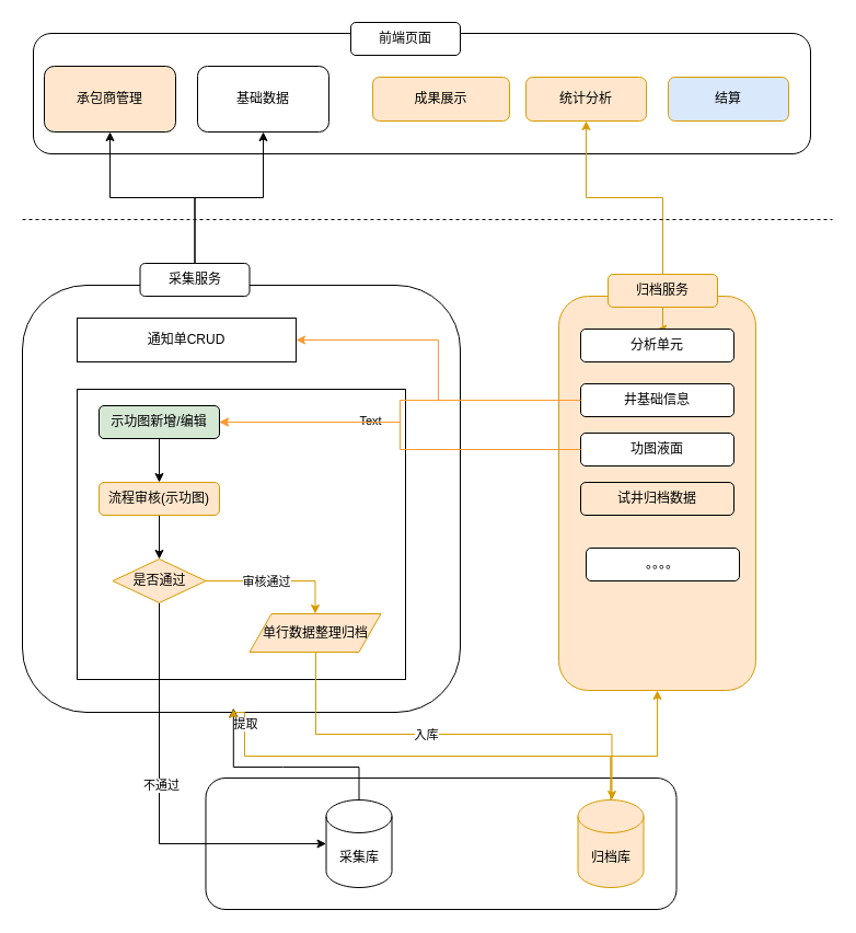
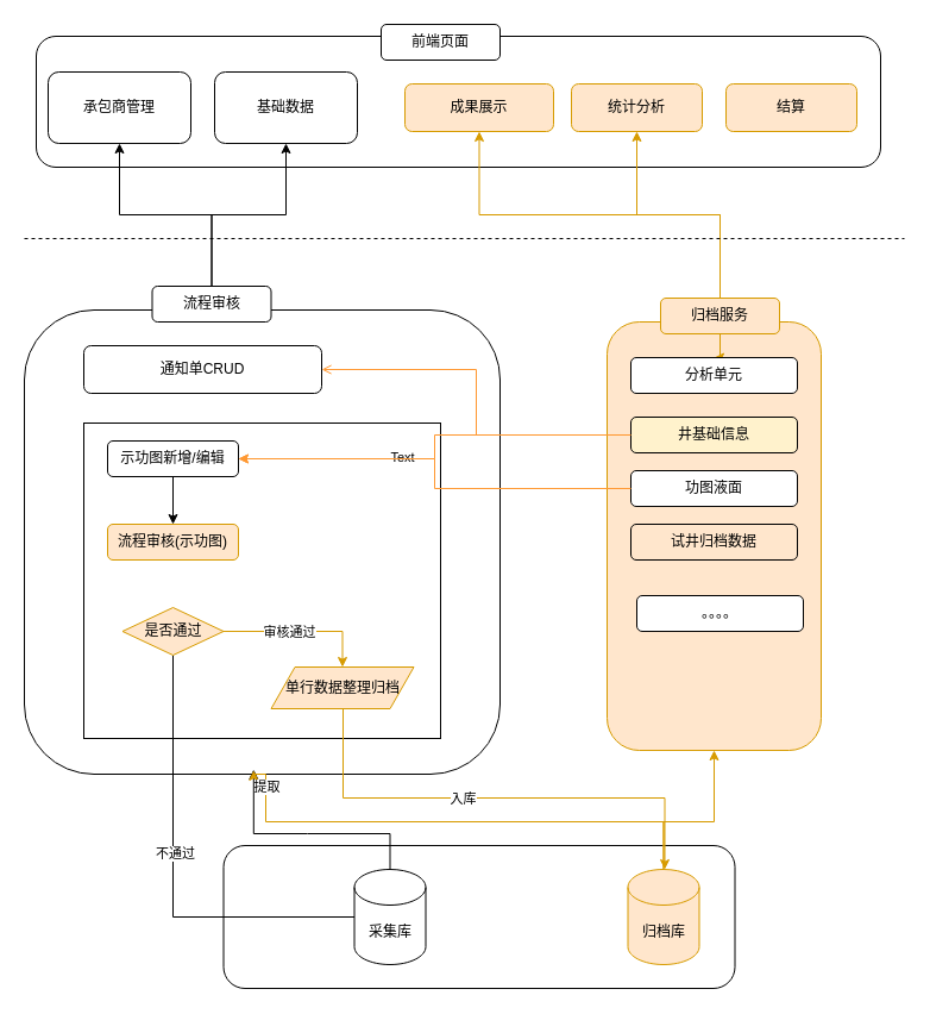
- <mxCell id="29" value="承包商管理" style="rounded=1;whiteSpace=wrap;html=1;fillColor=#ffe6cc;" vertex="1" parent="1"><mxGeometry x="40" y="60" width="120" height="60" as="geometry" /></mxCell>
+ <mxCell id="29" value="承包商管理" style="rounded=1;whiteSpace=wrap;html=1;" vertex="1" parent="1"><mxGeometry x="40" y="60" width="120" height="60" as="geometry" /></mxCell>
- <mxCell id="28" value="结算" style="rounded=1;whiteSpace=wrap;html=1;fillColor=#dae8fc;strokeColor=#d79b00;" vertex="1" parent="1"><mxGeometry x="610" y="70" width="110" height="40" as="geometry" /></mxCell>
+ <mxCell id="28" value="结算" style="rounded=1;whiteSpace=wrap;html=1;fillColor=#ffe6cc;strokeColor=#d79b00;" vertex="1" parent="1"><mxGeometry x="610" y="70" width="110" height="40" as="geometry" /></mxCell>
+ <mxCell id="14" style="edgeStyle=orthogonalEdgeStyle;rounded=0;orthogonalLoop=1;jettySize=auto;html=1;entryX=0.5;entryY=1;entryDx=0;entryDy=0;fillColor=#ffe6cc;strokeColor=#d79b00;" edge="1" parent="1" source="15" target="25"><mxGeometry relative="1" as="geometry"><Array as="points"><mxPoint x="605" y="180" /><mxPoint x="403" y="180" /></Array></mxGeometry></mxCell>
- <mxCell id="10" value="采集服务" style="rounded=1;whiteSpace=wrap;html=1;" vertex="1" parent="1"><mxGeometry x="127.5" y="240" width="100" height="30" as="geometry" /></mxCell>
+ <mxCell id="10" value="流程审核" style="rounded=1;whiteSpace=wrap;html=1;" vertex="1" parent="1"><mxGeometry x="127.5" y="240" width="100" height="30" as="geometry" /></mxCell>
- <mxCell id="30" value="通知单CRUD" style="rounded=0;whiteSpace=wrap;html=1;" vertex="1" parent="1"><mxGeometry x="70" y="290" width="200" height="40" as="geometry" /></mxCell>
+ <mxCell id="30" value="通知单CRUD" style="whiteSpace=wrap;html=1;rounded=1;" vertex="1" parent="1"><mxGeometry x="70" y="290" width="200" height="40" as="geometry" /></mxCell>
- <mxCell id="20" style="edgeStyle=orthogonalEdgeStyle;rounded=0;orthogonalLoop=1;jettySize=auto;html=1;entryX=1;entryY=0.5;entryDx=0;entryDy=0;strokeColor=#FF9933;" edge="1" parent="1" source="21" target="30"><mxGeometry relative="1" as="geometry" /></mxCell>
+ <mxCell id="20" style="edgeStyle=orthogonalEdgeStyle;rounded=0;orthogonalLoop=1;jettySize=auto;html=1;entryX=1;entryY=0.5;entryDx=0;entryDy=0;strokeColor=#FF9933;endArrow=open;" edge="1" parent="1" source="21" target="30"><mxGeometry relative="1" as="geometry" /></mxCell>
- <mxCell id="21" value="井基础信息" style="rounded=1;whiteSpace=wrap;html=1;" vertex="1" parent="1"><mxGeometry x="530" y="350" width="140" height="30" as="geometry" /></mxCell>
+ <mxCell id="21" value="井基础信息" style="rounded=1;whiteSpace=wrap;html=1;fillColor=#fff2cc;" vertex="1" parent="1"><mxGeometry x="530" y="350" width="140" height="30" as="geometry" /></mxCell>
- <mxCell id="32" value="示功图新增/编辑" style="rounded=1;whiteSpace=wrap;html=1;fillColor=#d5e8d4;" vertex="1" parent="1"><mxGeometry x="90" y="370" width="110" height="30" as="geometry" /></mxCell>
+ <mxCell id="32" value="示功图新增/编辑" style="rounded=1;whiteSpace=wrap;html=1;" vertex="1" parent="1"><mxGeometry x="90" y="370" width="110" height="30" as="geometry" /></mxCell>
- <mxCell id="36" style="edgeStyle=orthogonalEdgeStyle;rounded=0;orthogonalLoop=1;jettySize=auto;html=1;" edge="1" parent="1" source="37" target="47"><mxGeometry relative="1" as="geometry" /></mxCell>
- <mxCell id="45" style="edgeStyle=orthogonalEdgeStyle;rounded=0;orthogonalLoop=1;jettySize=auto;html=1;" edge="1" parent="1" source="47" target="5"><mxGeometry relative="1" as="geometry"><Array as="points"><mxPoint x="145" y="770" /></Array></mxGeometry></mxCell>
+ <mxCell id="45" style="edgeStyle=orthogonalEdgeStyle;rounded=0;orthogonalLoop=1;jettySize=auto;html=1;endArrow=none;" edge="1" parent="1" source="47" target="5"><mxGeometry relative="1" as="geometry"><Array as="points"><mxPoint x="145" y="770" /></Array></mxGeometry></mxCell>
